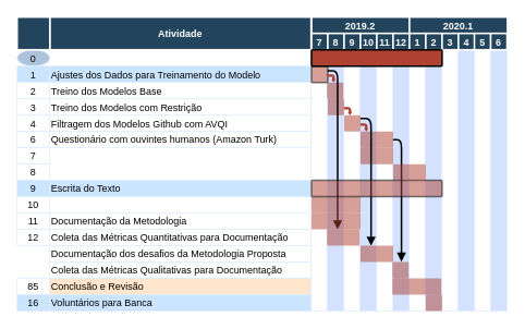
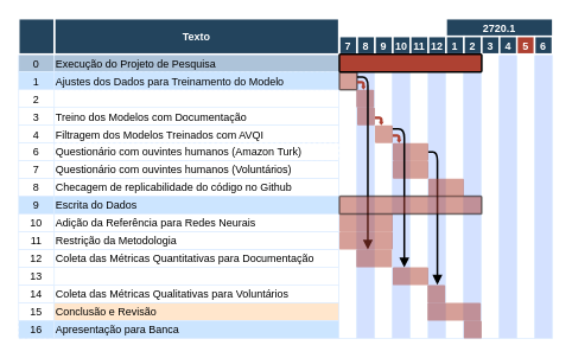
- <mxCell id="14" value="2019.2" style="fillColor=#23445D;strokeColor=#FFFFFF;strokeWidth=2;fontColor=#FFFFFF;fontStyle=1" vertex="1" parent="1"><mxGeometry x="381" y="20" width="120" height="20" as="geometry" /></mxCell>
- <mxCell id="15" value="2020.1" style="fillColor=#23445D;strokeColor=#FFFFFF;strokeWidth=2;fontColor=#FFFFFF;fontStyle=1" vertex="1" parent="1"><mxGeometry x="501" y="20" width="120" height="20" as="geometry" /></mxCell>
+ <mxCell id="15" value="2720.1" style="fillColor=#23445D;strokeColor=#FFFFFF;strokeWidth=2;fontColor=#FFFFFF;fontStyle=1" vertex="1" parent="1"><mxGeometry x="501" y="20" width="120" height="20" as="geometry" /></mxCell>
- <mxCell id="61" value="Atividade" style="fillColor=#23445D;strokeColor=#FFFFFF;strokeWidth=2;fontColor=#FFFFFF;fontStyle=1" parent="28" vertex="1"><mxGeometry x="60.5" y="20" width="320" height="40" as="geometry" /></mxCell>
+ <mxCell id="61" value="Texto" style="fillColor=#23445D;strokeColor=#FFFFFF;strokeWidth=2;fontColor=#FFFFFF;fontStyle=1" parent="28" vertex="1"><mxGeometry x="60.5" y="20" width="320" height="40" as="geometry" /></mxCell>
- <mxCell id="26" value="5" style="fillColor=#23445D;strokeColor=#FFFFFF;strokeWidth=2;fontColor=#FFFFFF;fontStyle=1" vertex="1" parent="1"><mxGeometry x="580.5" y="40" width="20" height="20" as="geometry" /></mxCell>
+ <mxCell id="26" value="5" style="fillColor=#ae4132;strokeColor=#FFFFFF;strokeWidth=2;fontColor=#FFFFFF;fontStyle=1;" vertex="1" parent="1"><mxGeometry x="580.5" y="40" width="20" height="20" as="geometry" /></mxCell>
- <mxCell id="29" value="0" style="ellipse;strokeColor=#DEEDFF;fillColor=#ADC3D9;" parent="28" vertex="1"><mxGeometry x="20.5" y="60" width="40" height="20" as="geometry" /></mxCell>
+ <mxCell id="29" value="0" style="strokeColor=#DEEDFF;fillColor=#ADC3D9" parent="28" vertex="1"><mxGeometry x="20.5" y="60" width="40" height="20" as="geometry" /></mxCell>
+ <mxCell id="30" value="Execução do Projeto de Pesquisa" style="align=left;strokeColor=#DEEDFF;fillColor=#ADC3D9" parent="28" vertex="1"><mxGeometry x="60.5" y="60" width="320" height="20" as="geometry" /></mxCell>
- <mxCell id="32" value="Ajustes dos Dados para Treinamento do Modelo" style="align=left;strokeColor=#DEEDFF;fillColor=#CCE5FF" parent="28" vertex="1"><mxGeometry x="60.5" y="80" width="320.0" height="20" as="geometry" /></mxCell>
+ <mxCell id="32" value="Ajustes dos Dados para Treinamento do Modelo" style="align=left;strokeColor=#DEEDFF;fillColor=#CCE5FF;dashed=1;" parent="28" vertex="1"><mxGeometry x="60.5" y="80" width="320.0" height="20" as="geometry" /></mxCell>
- <mxCell id="34" value="Treino dos Modelos Base" style="align=left;strokeColor=#DEEDFF" parent="28" vertex="1"><mxGeometry x="60.5" y="100" width="320.0" height="20.0" as="geometry" /></mxCell>
- <mxCell id="36" value="Treino dos Modelos com Restrição" style="align=left;strokeColor=#DEEDFF" parent="28" vertex="1"><mxGeometry x="60.5" y="120" width="320" height="20" as="geometry" /></mxCell>
+ <mxCell id="36" value="Treino dos Modelos com Documentação" style="align=left;strokeColor=#DEEDFF" parent="28" vertex="1"><mxGeometry x="60.5" y="120" width="320" height="20" as="geometry" /></mxCell>
- <mxCell id="38" value="Filtragem dos Modelos Github com AVQI" style="align=left;strokeColor=#DEEDFF" parent="28" vertex="1"><mxGeometry x="60.5" y="140" width="320.0" height="20" as="geometry" /></mxCell>
+ <mxCell id="38" value="Filtragem dos Modelos Treinados com AVQI" style="align=left;strokeColor=#DEEDFF" parent="28" vertex="1"><mxGeometry x="60.5" y="140" width="320.0" height="20" as="geometry" /></mxCell>
- <mxCell id="40" value="Questionário com ouvintes humanos (Amazon Turk)" style="align=left;strokeColor=#DEEDFF" parent="28" vertex="1"><mxGeometry x="60.5" y="160" width="320.0" height="20" as="geometry" /></mxCell>
+ <mxCell id="40" value="Questionário com ouvintes humanos (Amazon Turk)" style="align=left;strokeColor=#DEEDFF;dashed=1;" parent="28" vertex="1"><mxGeometry x="60.5" y="160" width="320.0" height="20" as="geometry" /></mxCell>
+ <mxCell id="42" value="Questionário com ouvintes humanos (Voluntários)" style="align=left;strokeColor=#DEEDFF" parent="28" vertex="1"><mxGeometry x="60.5" y="180" width="320.0" height="20" as="geometry" /></mxCell>
+ <mxCell id="44" value="Checagem de replicabilidade do código no Github" style="align=left;strokeColor=#DEEDFF" parent="28" vertex="1"><mxGeometry x="60.5" y="200" width="320.0" height="20" as="geometry" /></mxCell>
- <mxCell id="46" value="Escrita do Texto" style="align=left;strokeColor=#DEEDFF;fillColor=#CCE5FF" parent="28" vertex="1"><mxGeometry x="60.5" y="220" width="320.0" height="20.0" as="geometry" /></mxCell>
+ <mxCell id="46" value="Escrita do Dados" style="align=left;strokeColor=#DEEDFF;fillColor=#CCE5FF" parent="28" vertex="1"><mxGeometry x="60.5" y="220" width="320.0" height="20.0" as="geometry" /></mxCell>
+ <mxCell id="48" value="Adição da Referência para Redes Neurais" style="align=left;strokeColor=#DEEDFF" parent="28" vertex="1"><mxGeometry x="60.5" y="240" width="320.0" height="20" as="geometry" /></mxCell>
- <mxCell id="50" value="Documentação da Metodologia" style="align=left;strokeColor=#DEEDFF" parent="28" vertex="1"><mxGeometry x="60.5" y="260" width="320.0" height="20" as="geometry" /></mxCell>
+ <mxCell id="50" value="Restrição da Metodologia" style="align=left;strokeColor=#DEEDFF" parent="28" vertex="1"><mxGeometry x="60.5" y="260" width="320.0" height="20" as="geometry" /></mxCell>
+ <mxCell id="53" value="13" style="strokeColor=#DEEDFF" parent="28" vertex="1"><mxGeometry x="20.5" y="300" width="40" height="20" as="geometry" /></mxCell>
- <mxCell id="54" value="Documentação dos desafios da Metodologia Proposta" style="align=left;strokeColor=#DEEDFF" parent="28" vertex="1"><mxGeometry x="60.5" y="300" width="320" height="20" as="geometry" /></mxCell>
+ <mxCell id="55" value="14" style="strokeColor=#DEEDFF" parent="28" vertex="1"><mxGeometry x="20.5" y="320" width="40" height="20" as="geometry" /></mxCell>
- <mxCell id="56" value="Coleta das Métricas Qualitativas para Documentação" style="align=left;strokeColor=#DEEDFF" parent="28" vertex="1"><mxGeometry x="60.5" y="320" width="320.0" height="20" as="geometry" /></mxCell>
+ <mxCell id="56" value="Coleta das Métricas Qualitativas para Voluntários" style="align=left;strokeColor=#DEEDFF" parent="28" vertex="1"><mxGeometry x="60.5" y="320" width="320.0" height="20" as="geometry" /></mxCell>
- <mxCell id="57" value="85" style="strokeColor=#DEEDFF;fillColor=#FFFFFF" parent="28" vertex="1"><mxGeometry x="20.5" y="340" width="40" height="20" as="geometry" /></mxCell>
+ <mxCell id="57" value="15" style="strokeColor=#DEEDFF;fillColor=#FFFFFF" parent="28" vertex="1"><mxGeometry x="20.5" y="340" width="40" height="20" as="geometry" /></mxCell>
- <mxCell id="59" value="16" style="strokeColor=#DEEDFF;fillColor=#CCE5FF" parent="28" vertex="1"><mxGeometry x="20.5" y="360" width="40" height="20" as="geometry" /></mxCell>
+ <mxCell id="59" value="16" style="strokeColor=#DEEDFF;fillColor=#CCE5FF;dashed=1;" parent="28" vertex="1"><mxGeometry x="20.5" y="360" width="40" height="20" as="geometry" /></mxCell>
- <mxCell id="60" value="Voluntários para Banca" style="align=left;strokeColor=#DEEDFF;fillColor=#CCE5FF" parent="28" vertex="1"><mxGeometry x="60.5" y="360" width="320.0" height="20" as="geometry" /></mxCell>
+ <mxCell id="60" value="Apresentação para Banca" style="align=left;strokeColor=#DEEDFF;fillColor=#CCE5FF" parent="28" vertex="1"><mxGeometry x="60.5" y="360" width="320.0" height="20" as="geometry" /></mxCell>
